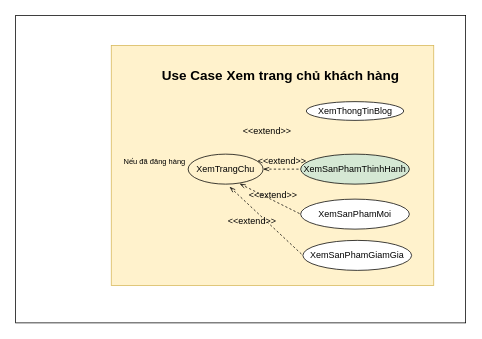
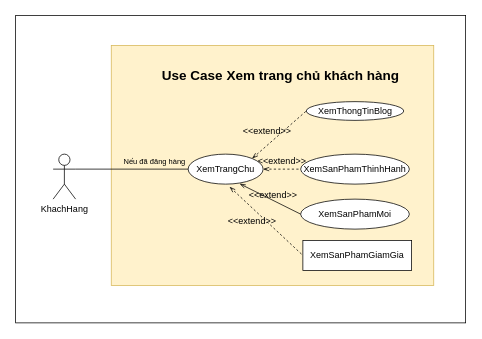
+ <mxCell id="10" value="" style="endArrow=none;dashed=1;html=1;rounded=0;entryX=0;entryY=0.5;entryDx=0;entryDy=0;exitX=1;exitY=0;exitDx=0;exitDy=0;startArrow=openThin;startFill=0;" parent="1" source="5" target="6" edge="1"><mxGeometry width="50" height="50" relative="1" as="geometry"><mxPoint x="320" y="180" as="sourcePoint" /><mxPoint x="370" y="130" as="targetPoint" /></mxGeometry></mxCell>
+ <mxCell id="9" value="" style="endArrow=none;html=1;rounded=0;exitX=1;exitY=0.333;exitDx=0;exitDy=0;exitPerimeter=0;entryX=0;entryY=0.5;entryDx=0;entryDy=0;" parent="1" source="4" target="5" edge="1"><mxGeometry width="50" height="50" relative="1" as="geometry"><mxPoint x="260" y="160" as="sourcePoint" /><mxPoint x="310" y="110" as="targetPoint" /></mxGeometry></mxCell>
- <mxCell id="5" value="XemTrangChu" style="ellipse;whiteSpace=wrap;html=1;fillColor=#fff2cc;" parent="1" vertex="1"><mxGeometry x="250" y="205" width="100" height="40" as="geometry" /></mxCell>
+ <mxCell id="5" value="XemTrangChu" style="ellipse;whiteSpace=wrap;html=1;" parent="1" vertex="1"><mxGeometry x="250" y="205" width="100" height="40" as="geometry" /></mxCell>
- <mxCell id="7" value="XemSanPhamThinhHanh" style="ellipse;whiteSpace=wrap;html=1;fillColor=#d5e8d4;" parent="1" vertex="1"><mxGeometry x="400" y="205" width="145" height="40" as="geometry" /></mxCell>
+ <mxCell id="7" value="XemSanPhamThinhHanh" style="ellipse;whiteSpace=wrap;html=1;" parent="1" vertex="1"><mxGeometry x="400" y="205" width="145" height="40" as="geometry" /></mxCell>
+ <mxCell id="4" value="KhachHang" style="shape=umlActor;verticalLabelPosition=bottom;verticalAlign=top;html=1;" parent="1" vertex="1"><mxGeometry x="70" y="205" width="30" height="60" as="geometry" /></mxCell>
- <mxCell id="14" value="" style="endArrow=none;dashed=1;html=1;rounded=0;entryX=0;entryY=0.5;entryDx=0;entryDy=0;exitX=0.686;exitY=0.986;exitDx=0;exitDy=0;exitPerimeter=0;startArrow=openThin;startFill=0;" parent="1" source="5" target="8" edge="1"><mxGeometry width="50" height="50" relative="1" as="geometry"><mxPoint x="290" y="320" as="sourcePoint" /><mxPoint x="340" y="270" as="targetPoint" /></mxGeometry></mxCell>
+ <mxCell id="14" value="" style="endArrow=none;dashed=0;html=1;rounded=0;entryX=0;entryY=0.5;entryDx=0;entryDy=0;exitX=0.686;exitY=0.986;exitDx=0;exitDy=0;exitPerimeter=0;startArrow=openThin;startFill=0;" parent="1" source="5" target="8" edge="1"><mxGeometry width="50" height="50" relative="1" as="geometry"><mxPoint x="290" y="320" as="sourcePoint" /><mxPoint x="340" y="270" as="targetPoint" /></mxGeometry></mxCell>
- <mxCell id="12" value="XemSanPhamGiamGia" style="ellipse;whiteSpace=wrap;html=1;" parent="1" vertex="1"><mxGeometry x="403" y="320" width="145" height="40" as="geometry" /></mxCell>
+ <mxCell id="12" value="XemSanPhamGiamGia" style="whiteSpace=wrap;html=1;rounded=0;" parent="1" vertex="1"><mxGeometry x="403" y="320" width="145" height="40" as="geometry" /></mxCell>
